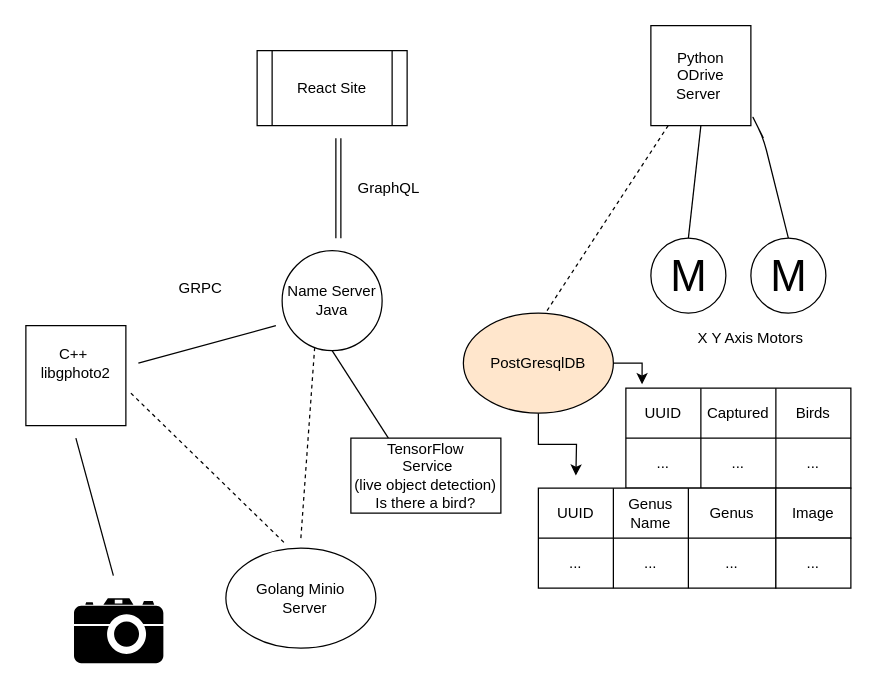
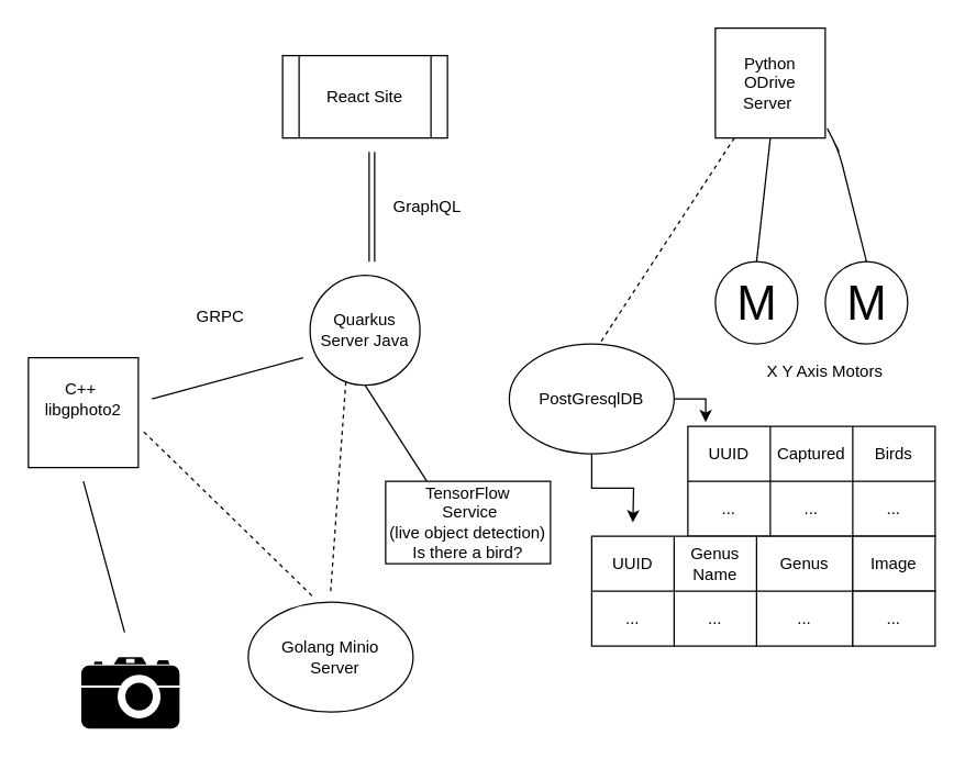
- <mxCell id="2" value="Name Server Java&lt;br&gt;" style="ellipse;whiteSpace=wrap;html=1;aspect=fixed;" parent="1" vertex="1"><mxGeometry x="225" y="200" width="80" height="80" as="geometry" /></mxCell>
+ <mxCell id="2" value="Quarkus Server Java&lt;br&gt;" style="ellipse;whiteSpace=wrap;html=1;aspect=fixed;" parent="1" vertex="1"><mxGeometry x="225" y="200" width="80" height="80" as="geometry" /></mxCell>
- <mxCell id="13" value="PostGresqlDB" style="ellipse;whiteSpace=wrap;html=1;fillColor=#ffe6cc;" parent="1" vertex="1"><mxGeometry x="370" y="250" width="120" height="80" as="geometry" /></mxCell>
+ <mxCell id="13" value="PostGresqlDB" style="ellipse;whiteSpace=wrap;html=1;" parent="1" vertex="1"><mxGeometry x="370" y="250" width="120" height="80" as="geometry" /></mxCell>
